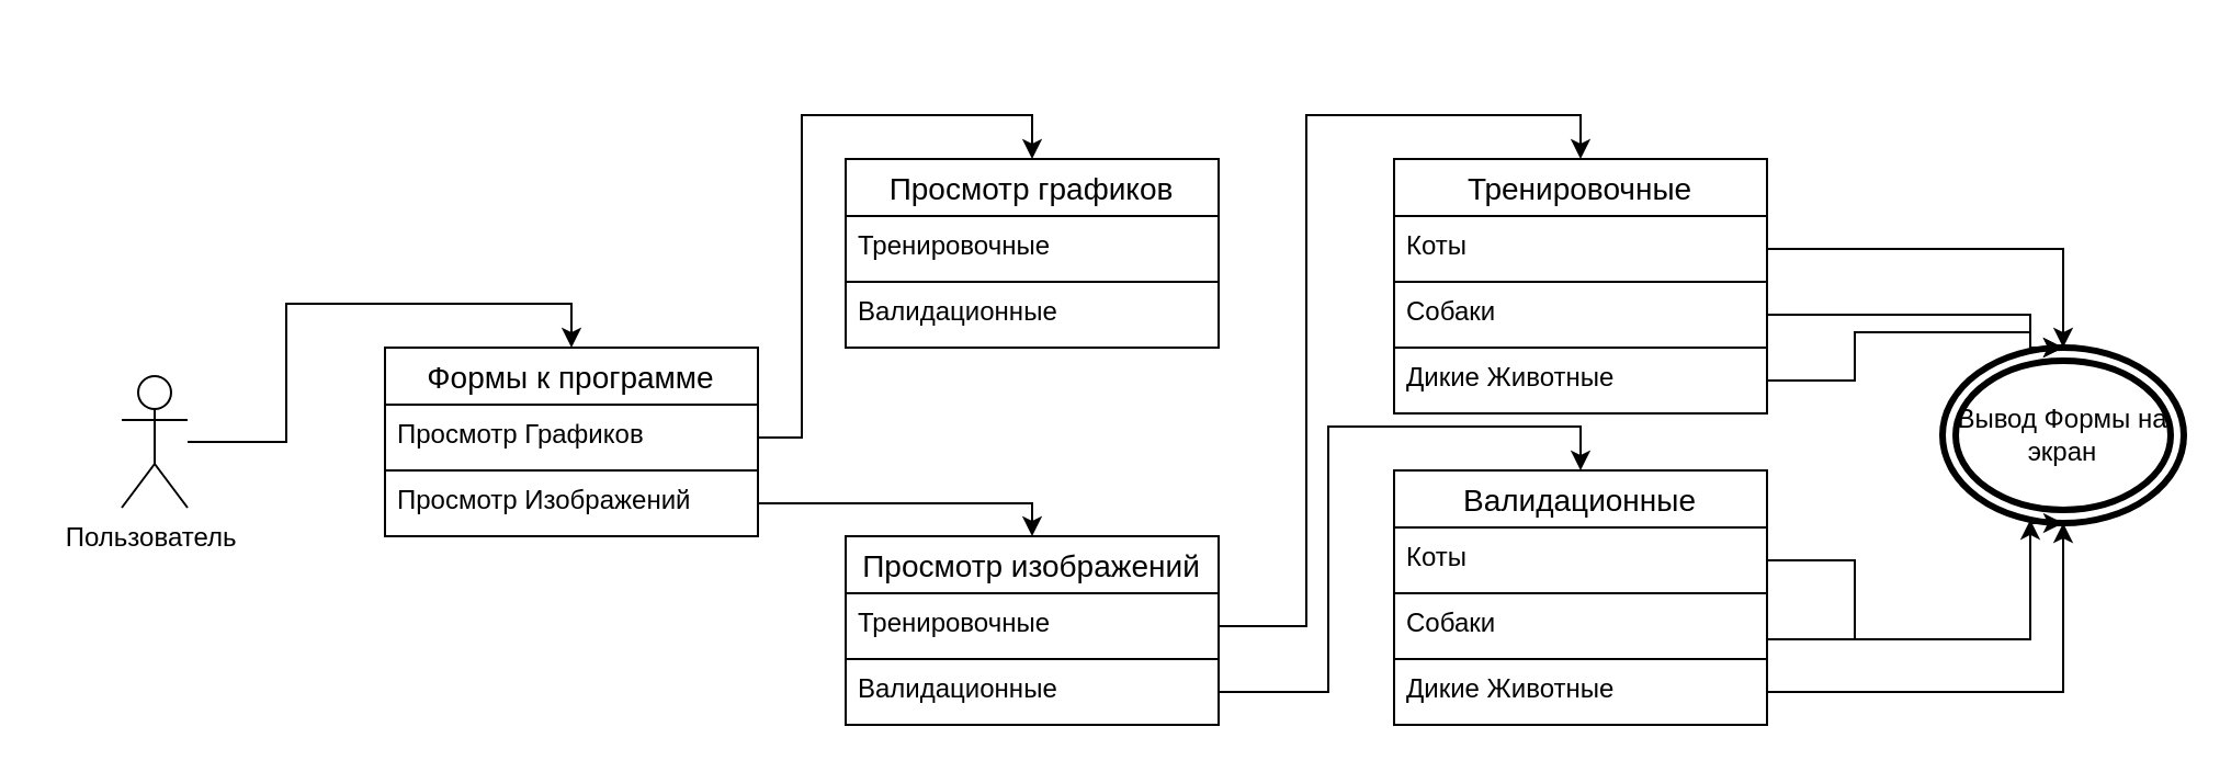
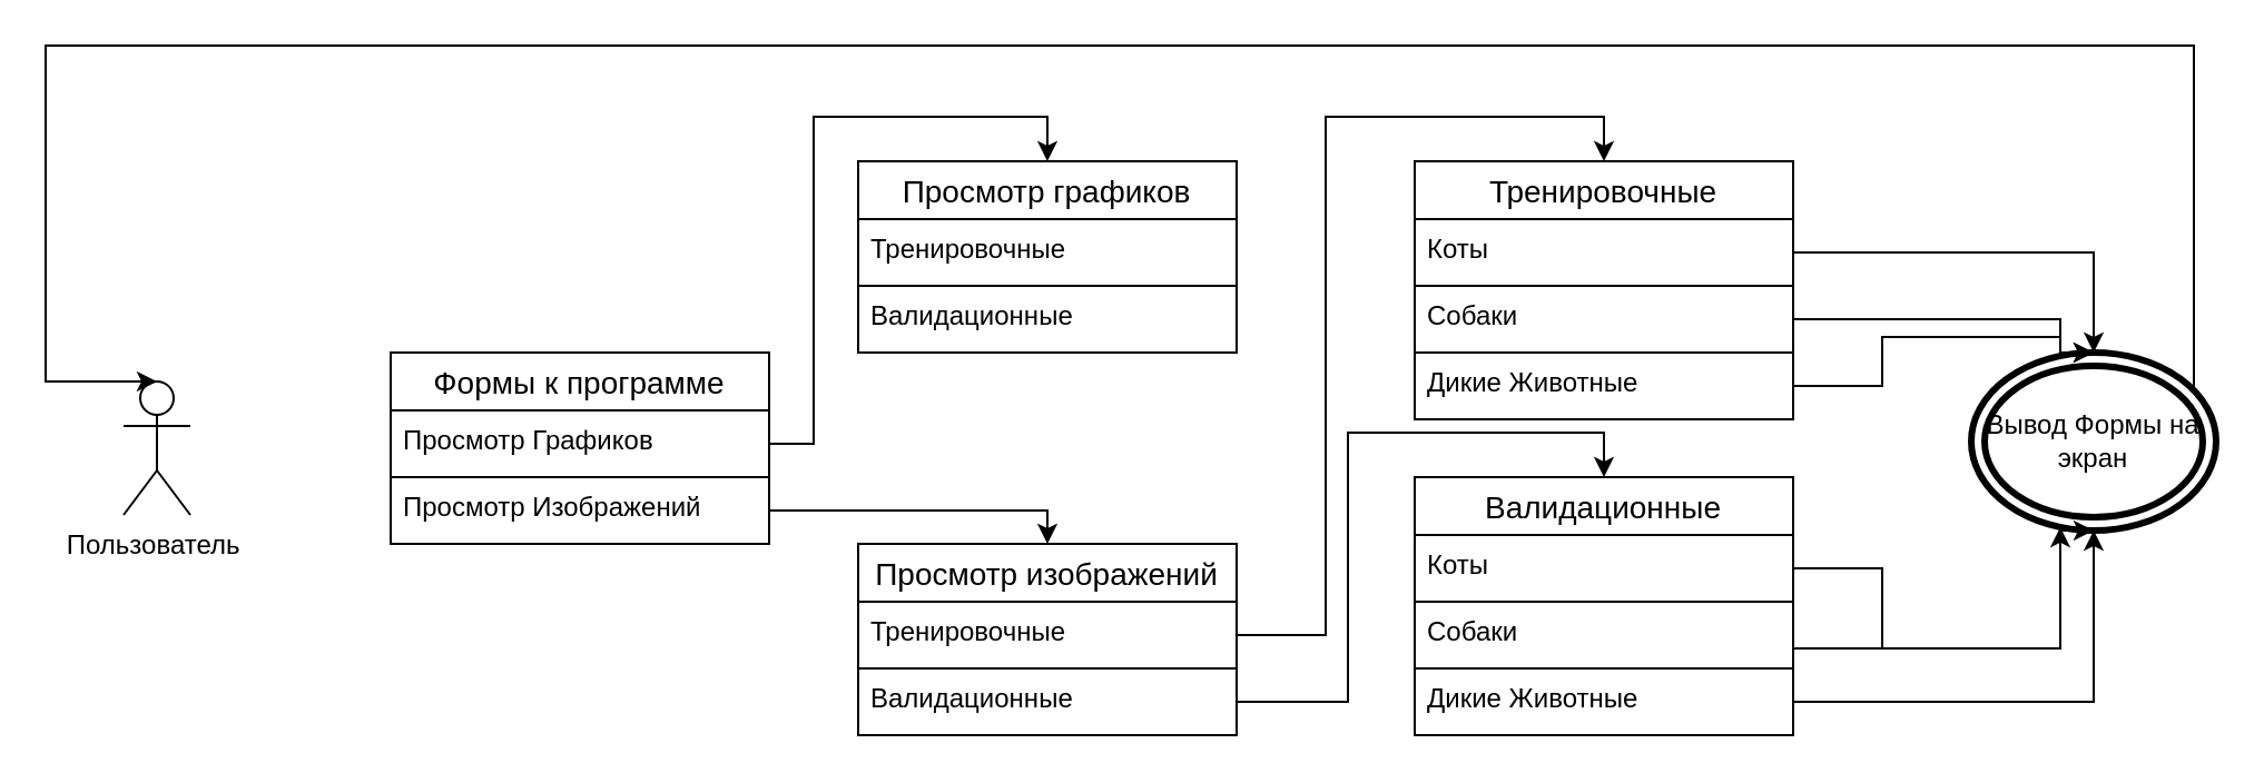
+ <mxCell id="25" style="edgeStyle=orthogonalEdgeStyle;rounded=0;orthogonalLoop=1;jettySize=auto;html=1;exitX=1;exitY=0.5;exitDx=0;exitDy=0;entryX=0.5;entryY=0;entryDx=0;entryDy=0;entryPerimeter=0;" edge="1" parent="1" source="26" target="3"><mxGeometry relative="1" as="geometry"><mxPoint x="415" y="-119" as="targetPoint" /><Array as="points"><mxPoint x="985" y="198" /><mxPoint x="985" y="20" /><mxPoint x="20" y="20" /></Array></mxGeometry></mxCell>
- <mxCell id="2" style="edgeStyle=orthogonalEdgeStyle;rounded=0;orthogonalLoop=1;jettySize=auto;html=1;entryX=0.5;entryY=0;entryDx=0;entryDy=0;" edge="1" parent="1" source="3" target="4"><mxGeometry relative="1" as="geometry" /></mxCell>
